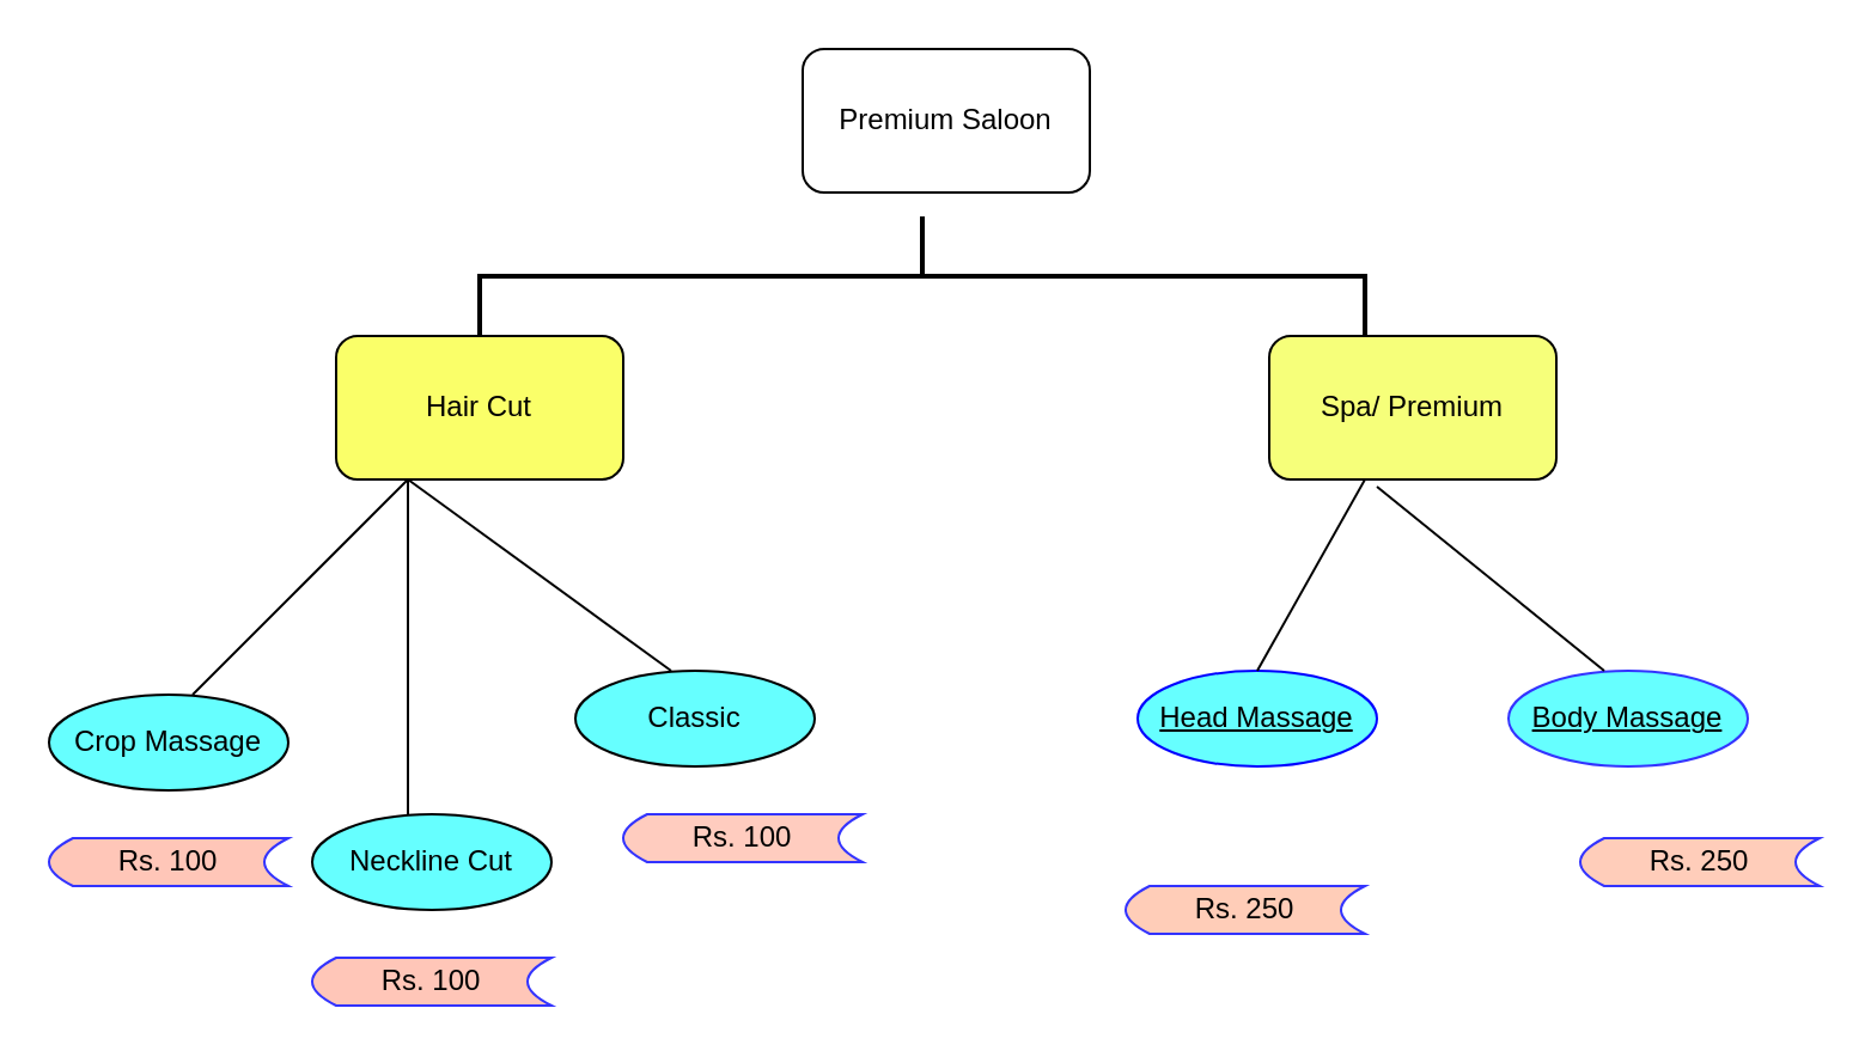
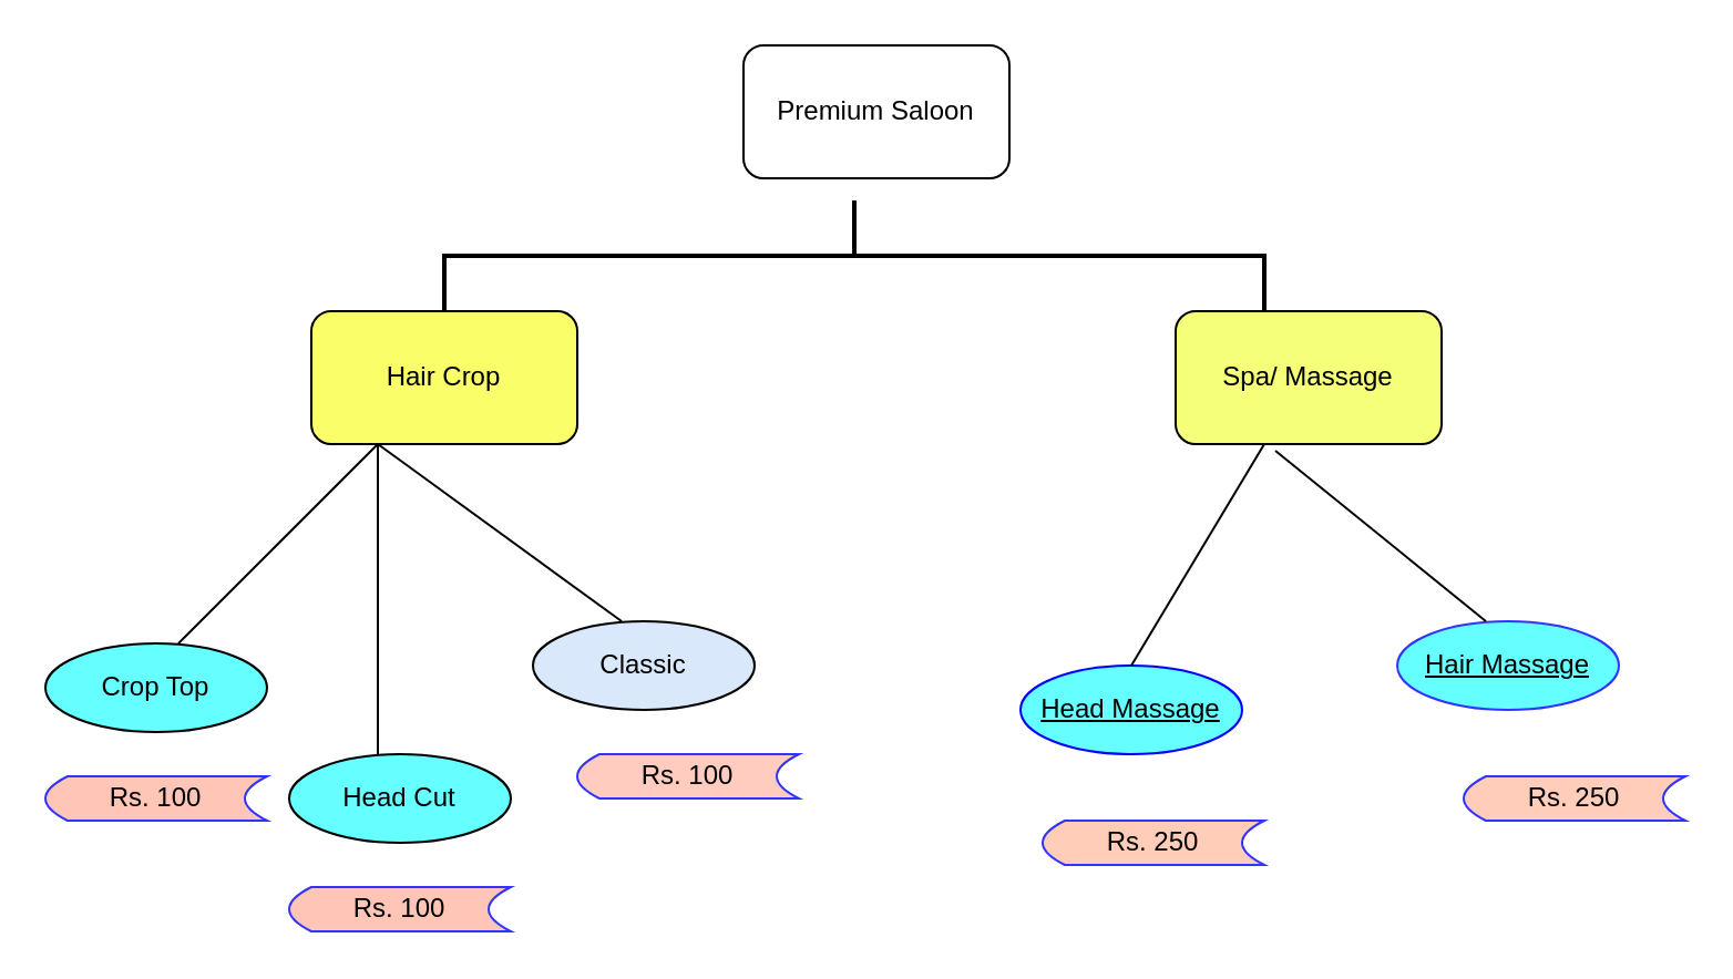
- <mxCell id="9" value="Hair Cut" style="rounded=1;whiteSpace=wrap;html=1;fillColor=#FAFF69;" vertex="1" parent="1"><mxGeometry x="140" y="140" width="120" height="60" as="geometry" /></mxCell>
+ <mxCell id="9" value="Hair Crop" style="rounded=1;whiteSpace=wrap;html=1;fillColor=#FAFF69;" vertex="1" parent="1"><mxGeometry x="140" y="140" width="120" height="60" as="geometry" /></mxCell>
- <mxCell id="10" value="Spa/ Premium" style="rounded=1;whiteSpace=wrap;html=1;fillColor=#F6FF7A;" vertex="1" parent="1"><mxGeometry x="530" y="140" width="120" height="60" as="geometry" /></mxCell>
+ <mxCell id="10" value="Spa/ Massage" style="rounded=1;whiteSpace=wrap;html=1;fillColor=#F6FF7A;" vertex="1" parent="1"><mxGeometry x="530" y="140" width="120" height="60" as="geometry" /></mxCell>
- <mxCell id="4" value="Classic" style="ellipse;whiteSpace=wrap;html=1;align=center;fillColor=#66FFFF;" vertex="1" parent="1"><mxGeometry x="240" y="280" width="100" height="40" as="geometry" /></mxCell>
+ <mxCell id="4" value="Classic" style="ellipse;whiteSpace=wrap;html=1;align=center;fillColor=#dae8fc;" vertex="1" parent="1"><mxGeometry x="240" y="280" width="100" height="40" as="geometry" /></mxCell>
- <mxCell id="5" value="Head Massage" style="ellipse;whiteSpace=wrap;html=1;align=center;fontStyle=4;strokeColor=#0000FF;fillColor=#66FFFF;" vertex="1" parent="1"><mxGeometry x="475" y="280" width="100" height="40" as="geometry" /></mxCell>
+ <mxCell id="5" value="Head Massage" style="ellipse;whiteSpace=wrap;html=1;align=center;fontStyle=4;strokeColor=#0000FF;fillColor=#66FFFF;" vertex="1" parent="1"><mxGeometry x="460" y="300" width="100" height="40" as="geometry" /></mxCell>
- <mxCell id="8" value="Body Massage" style="ellipse;whiteSpace=wrap;html=1;align=center;fontStyle=4;strokeColor=#3333FF;fillColor=#66FFFF;" vertex="1" parent="1"><mxGeometry x="630" y="280" width="100" height="40" as="geometry" /></mxCell>
+ <mxCell id="8" value="Hair Massage" style="ellipse;whiteSpace=wrap;html=1;align=center;fontStyle=4;strokeColor=#3333FF;fillColor=#66FFFF;" vertex="1" parent="1"><mxGeometry x="630" y="280" width="100" height="40" as="geometry" /></mxCell>
- <mxCell id="6" value="Crop Massage" style="ellipse;whiteSpace=wrap;html=1;align=center;fillColor=#66FFFF;" vertex="1" parent="1"><mxGeometry x="20" y="290" width="100" height="40" as="geometry" /></mxCell>
+ <mxCell id="6" value="Crop Top" style="ellipse;whiteSpace=wrap;html=1;align=center;fillColor=#66FFFF;" vertex="1" parent="1"><mxGeometry x="20" y="290" width="100" height="40" as="geometry" /></mxCell>
- <mxCell id="7" value="Neckline Cut" style="ellipse;whiteSpace=wrap;html=1;align=center;fillColor=#66FFFF;" vertex="1" parent="1"><mxGeometry x="130" y="340" width="100" height="40" as="geometry" /></mxCell>
+ <mxCell id="7" value="Head Cut" style="ellipse;whiteSpace=wrap;html=1;align=center;fillColor=#66FFFF;" vertex="1" parent="1"><mxGeometry x="130" y="340" width="100" height="40" as="geometry" /></mxCell>
